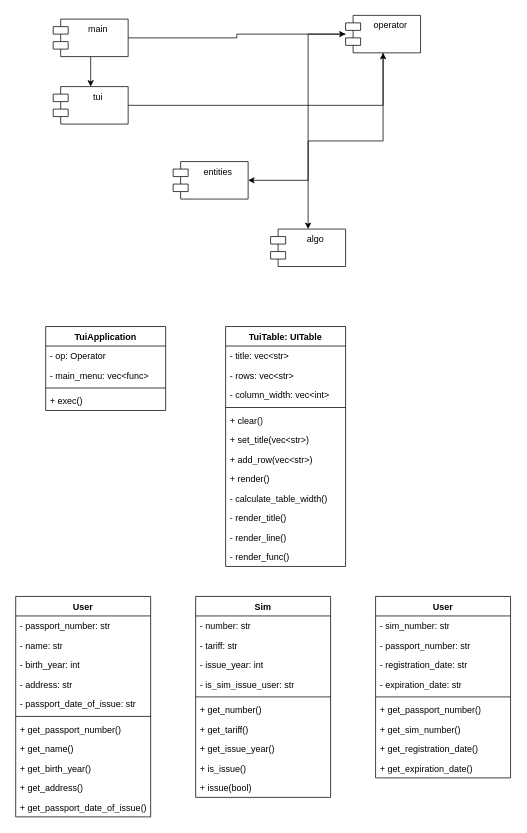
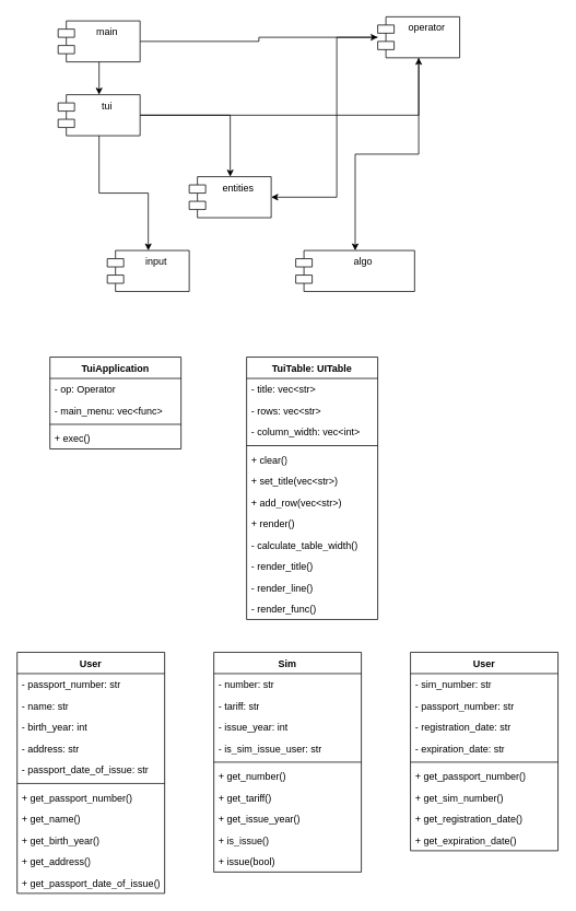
+ <mxCell id="10" style="edgeStyle=orthogonalEdgeStyle;rounded=0;orthogonalLoop=1;jettySize=auto;html=1;entryX=0.5;entryY=0;entryDx=0;entryDy=0;" edge="1" parent="1" source="12" target="14"><mxGeometry relative="1" as="geometry"><Array as="points"><mxPoint x="280" y="140" /></Array></mxGeometry></mxCell>
+ <mxCell id="11" style="edgeStyle=orthogonalEdgeStyle;rounded=0;orthogonalLoop=1;jettySize=auto;html=1;" edge="1" parent="1" source="12" target="13"><mxGeometry relative="1" as="geometry" /></mxCell>
+ <mxCell id="13" value="input" style="shape=module;align=left;spacingLeft=20;align=center;verticalAlign=top;whiteSpace=wrap;html=1;" vertex="1" parent="1"><mxGeometry x="130" y="305" width="100" height="50" as="geometry" /></mxCell>
- <mxCell id="2" value="algo" style="shape=module;align=left;spacingLeft=20;align=center;verticalAlign=top;whiteSpace=wrap;html=1;" vertex="1" parent="1"><mxGeometry x="360" y="305" width="100" height="50" as="geometry" /></mxCell>
+ <mxCell id="2" value="algo" style="shape=module;align=left;spacingLeft=20;align=center;verticalAlign=top;whiteSpace=wrap;html=1;" vertex="1" parent="1"><mxGeometry x="360" y="305" width="145" height="50" as="geometry" /></mxCell>
